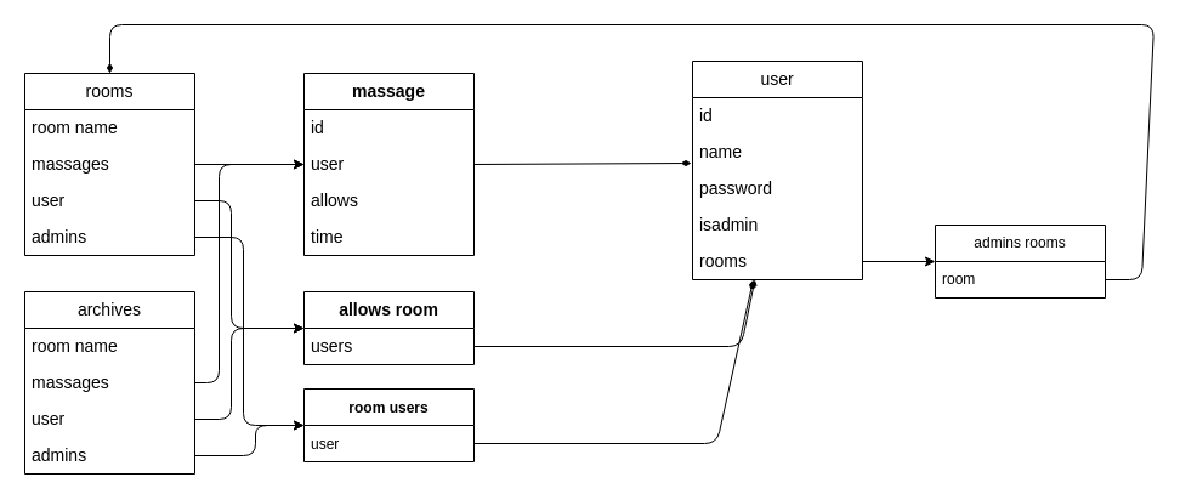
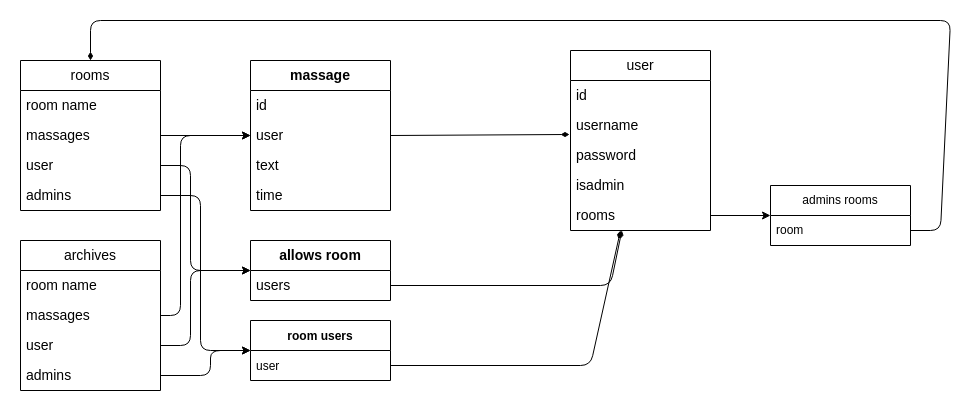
- <mxCell id="16" value="name" style="text;strokeColor=none;fillColor=none;align=left;verticalAlign=middle;spacingLeft=4;spacingRight=4;overflow=hidden;points=[[0,0.5],[1,0.5]];portConstraint=eastwest;rotatable=0;whiteSpace=wrap;html=1;fontSize=14;" parent="14" vertex="1"><mxGeometry y="60" width="140" height="30" as="geometry" /></mxCell>
+ <mxCell id="16" value="username" style="text;strokeColor=none;fillColor=none;align=left;verticalAlign=middle;spacingLeft=4;spacingRight=4;overflow=hidden;points=[[0,0.5],[1,0.5]];portConstraint=eastwest;rotatable=0;whiteSpace=wrap;html=1;fontSize=14;" parent="14" vertex="1"><mxGeometry y="60" width="140" height="30" as="geometry" /></mxCell>
- <mxCell id="12" value="allows" style="text;strokeColor=none;fillColor=none;align=left;verticalAlign=middle;spacingLeft=4;spacingRight=4;overflow=hidden;points=[[0,0.5],[1,0.5]];portConstraint=eastwest;rotatable=0;whiteSpace=wrap;html=1;fontSize=14;" parent="9" vertex="1"><mxGeometry y="90" width="140" height="30" as="geometry" /></mxCell>
+ <mxCell id="12" value="text" style="text;strokeColor=none;fillColor=none;align=left;verticalAlign=middle;spacingLeft=4;spacingRight=4;overflow=hidden;points=[[0,0.5],[1,0.5]];portConstraint=eastwest;rotatable=0;whiteSpace=wrap;html=1;fontSize=14;" parent="9" vertex="1"><mxGeometry y="90" width="140" height="30" as="geometry" /></mxCell>
